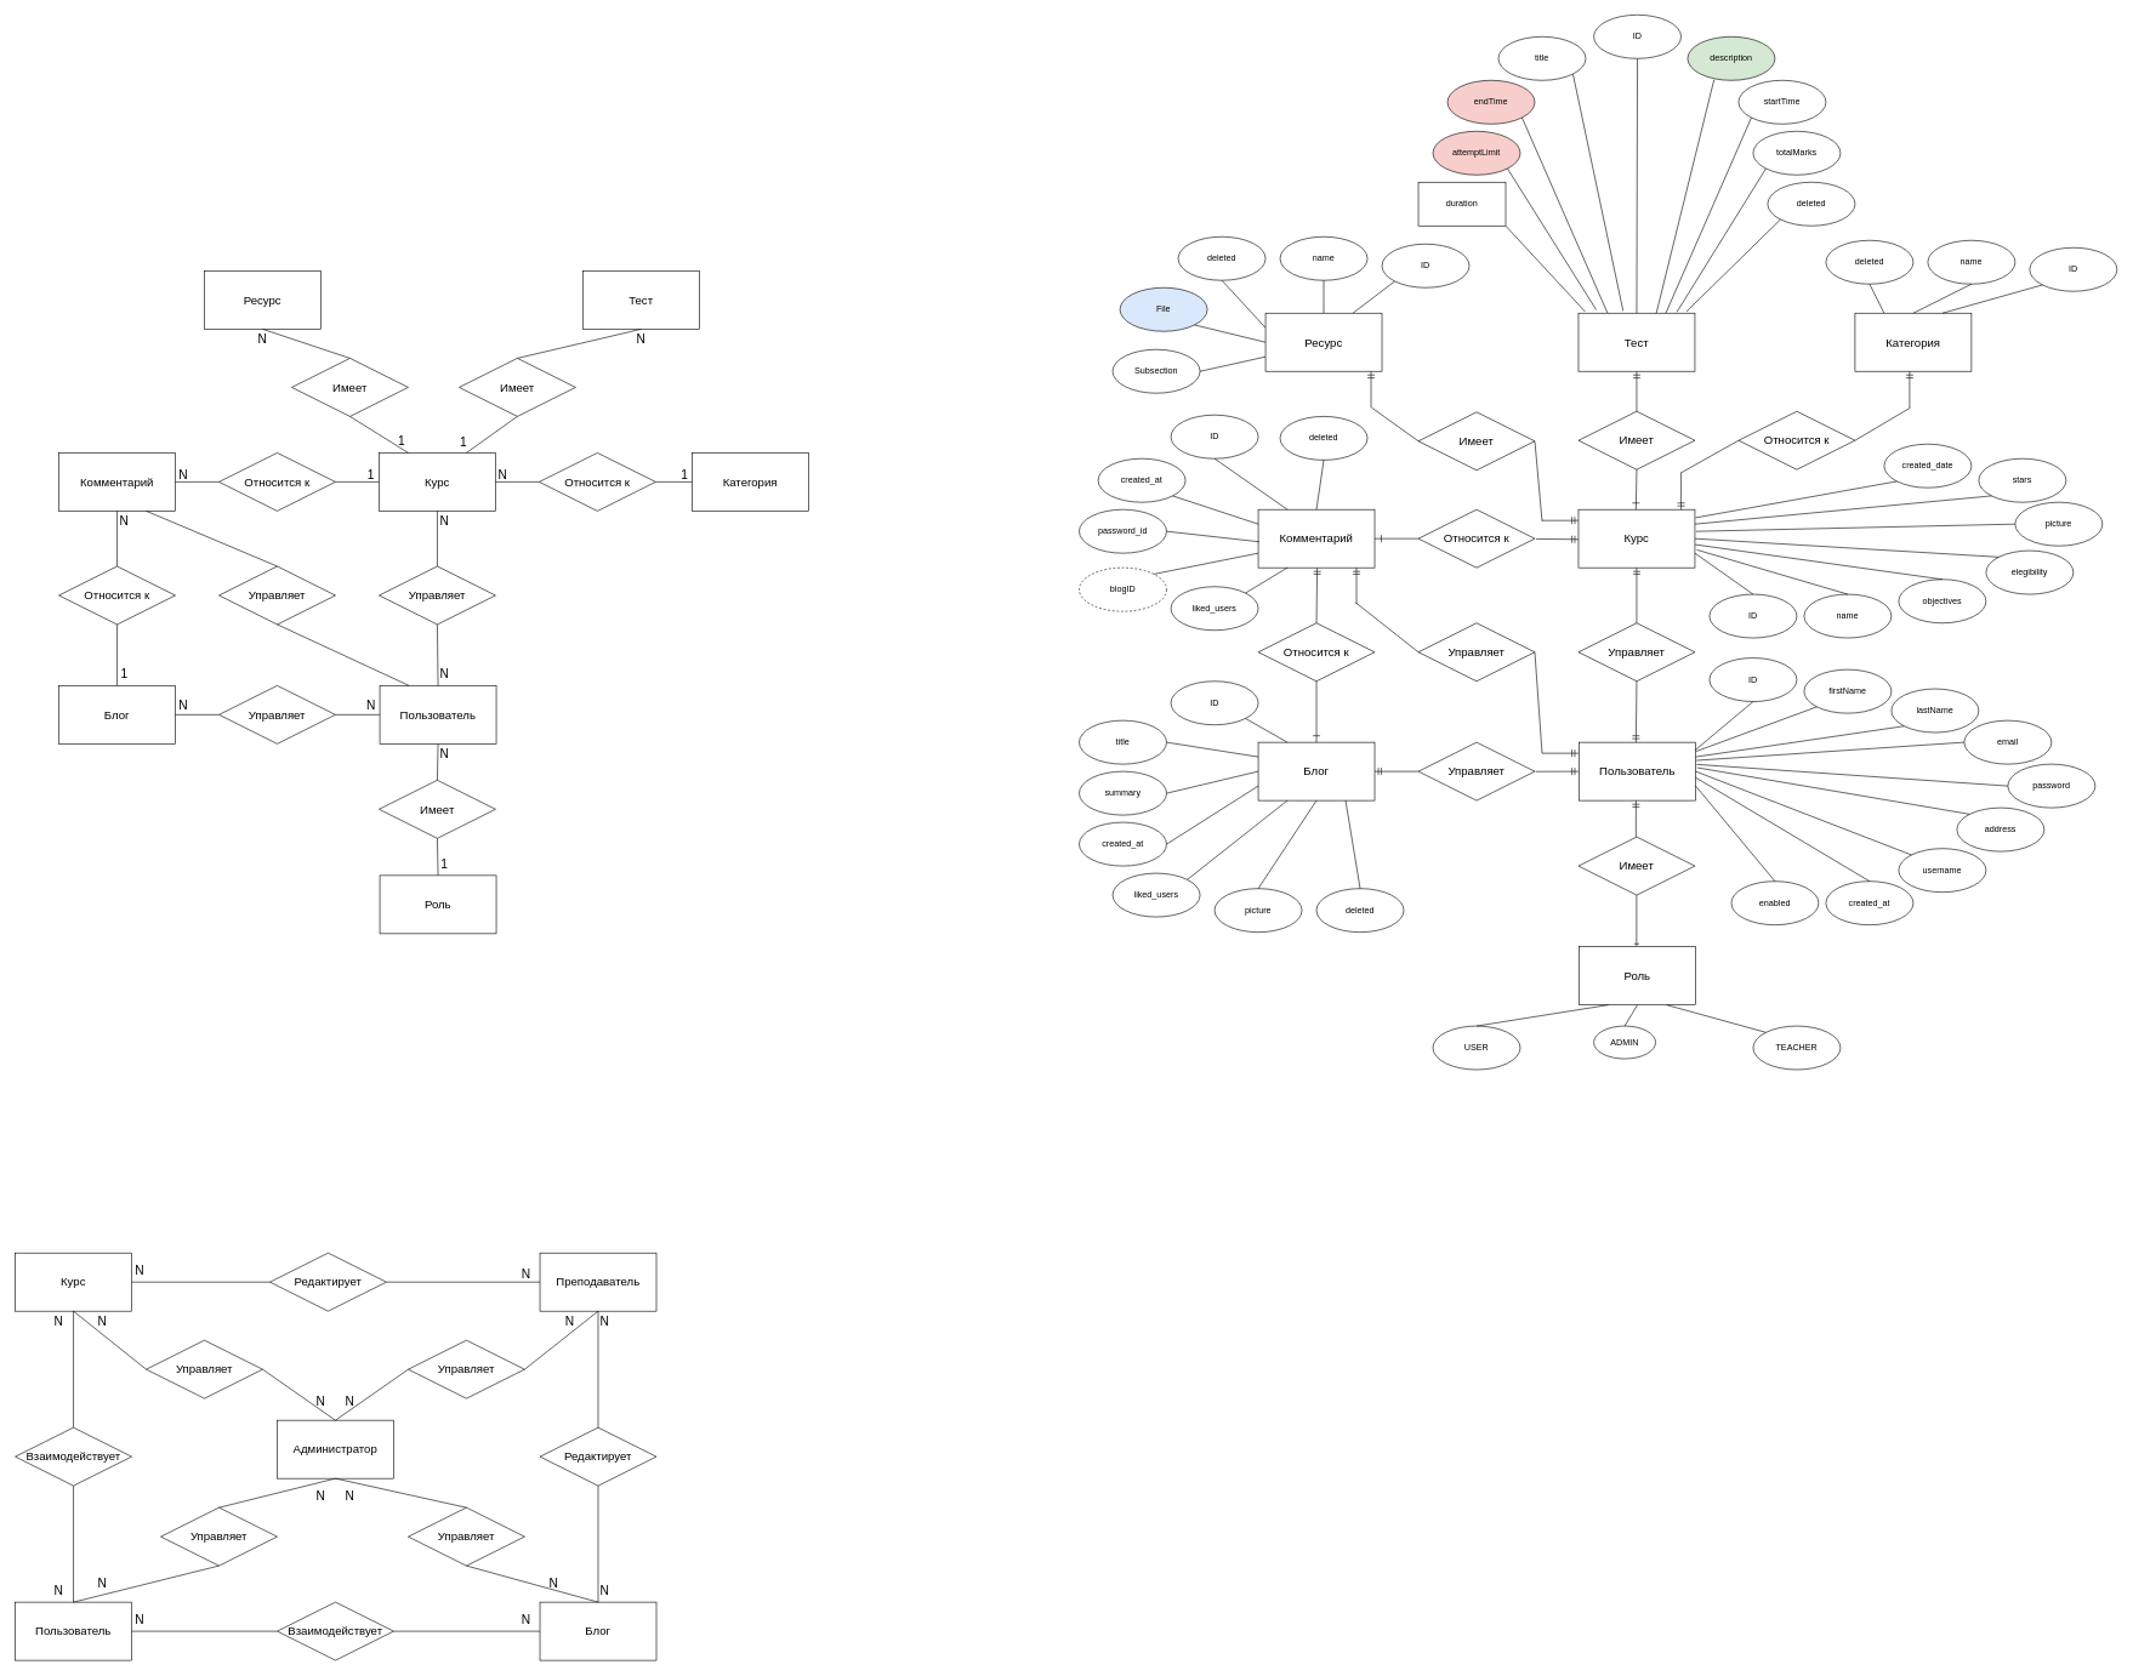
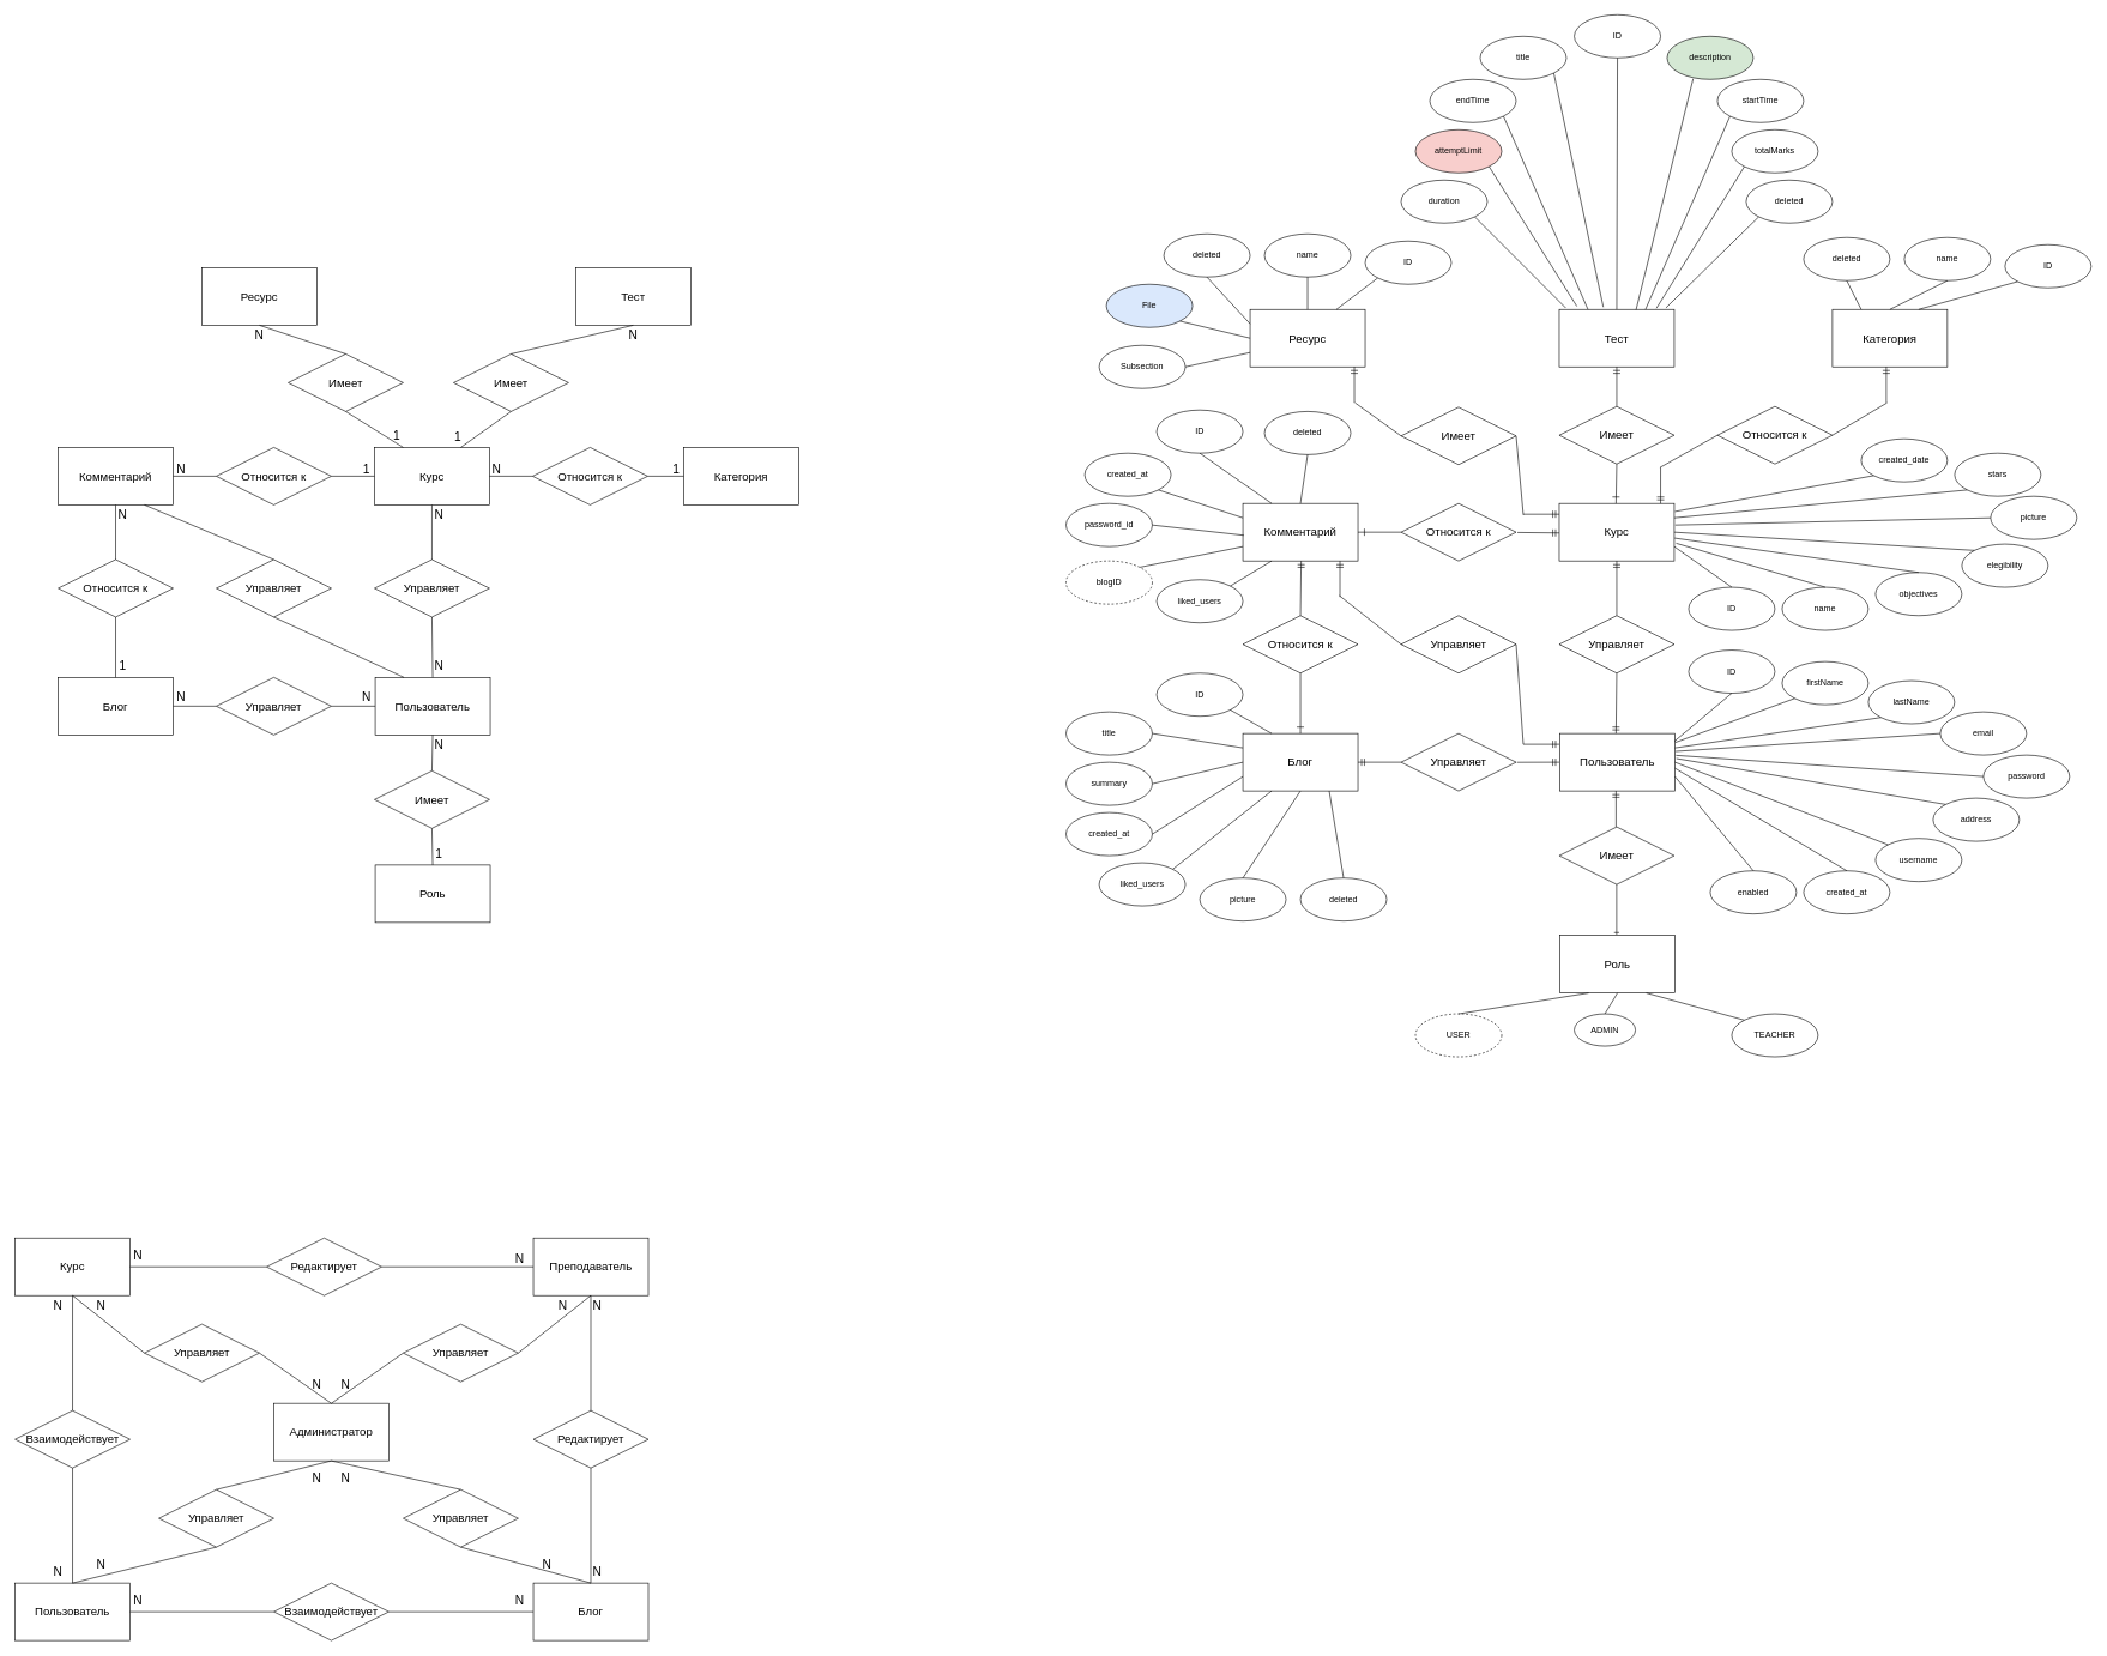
- <mxCell id="141" value="endTime" style="ellipse;whiteSpace=wrap;html=1;fillColor=#f8cecc;" vertex="1" parent="1"><mxGeometry x="1988" y="110" width="120" height="60" as="geometry" /></mxCell>
+ <mxCell id="141" value="endTime" style="ellipse;whiteSpace=wrap;html=1;" vertex="1" parent="1"><mxGeometry x="1988" y="110" width="120" height="60" as="geometry" /></mxCell>
- <mxCell id="145" value="duration" style="whiteSpace=wrap;html=1;rounded=0;" vertex="1" parent="1"><mxGeometry x="1948" y="250" width="120" height="60" as="geometry" /></mxCell>
+ <mxCell id="145" value="duration" style="ellipse;whiteSpace=wrap;html=1;" vertex="1" parent="1"><mxGeometry x="1948" y="250" width="120" height="60" as="geometry" /></mxCell>
- <mxCell id="168" value="USER" style="ellipse;whiteSpace=wrap;html=1;" vertex="1" parent="1"><mxGeometry x="1968" y="1410" width="120" height="60" as="geometry" /></mxCell>
+ <mxCell id="168" value="USER" style="ellipse;whiteSpace=wrap;html=1;dashed=1;" vertex="1" parent="1"><mxGeometry x="1968" y="1410" width="120" height="60" as="geometry" /></mxCell>
